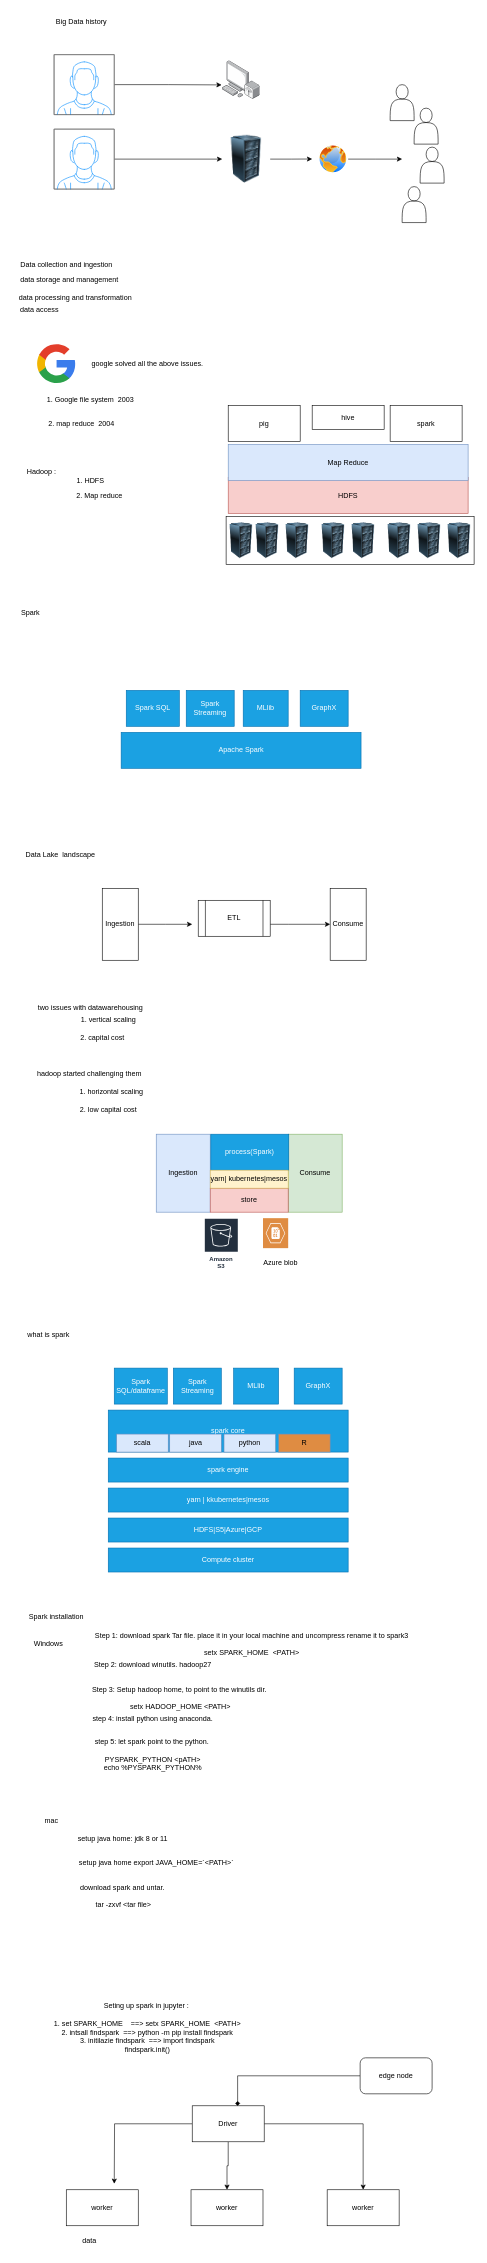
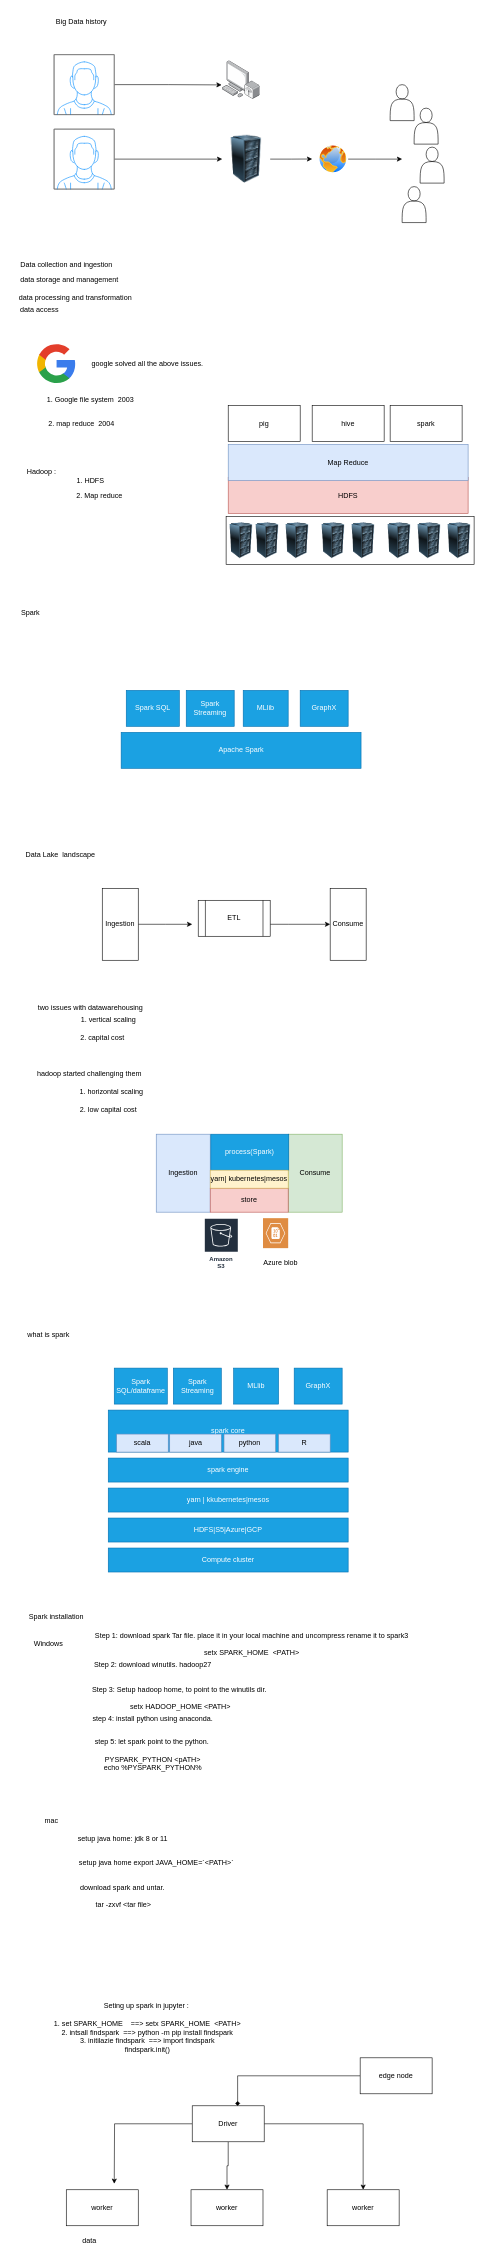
- <mxCell id="39" value="hive" style="rounded=0;whiteSpace=wrap;html=1;" vertex="1" parent="1"><mxGeometry x="520" y="675" width="120" height="40" as="geometry" /></mxCell>
+ <mxCell id="39" value="hive" style="rounded=0;whiteSpace=wrap;html=1;" vertex="1" parent="1"><mxGeometry x="520" y="675" width="120" height="60" as="geometry" /></mxCell>
- <mxCell id="76" value="R" style="rounded=0;whiteSpace=wrap;html=1;fillColor=#df8c42;strokeColor=#6c8ebf;" vertex="1" parent="1"><mxGeometry x="464" y="2390" width="86" height="30" as="geometry" /></mxCell>
+ <mxCell id="76" value="R" style="rounded=0;whiteSpace=wrap;html=1;fillColor=#dae8fc;strokeColor=#6c8ebf;" vertex="1" parent="1"><mxGeometry x="464" y="2390" width="86" height="30" as="geometry" /></mxCell>
- <mxCell id="102" value="edge node" style="whiteSpace=wrap;html=1;rounded=1;" vertex="1" parent="1"><mxGeometry x="600" y="3430" width="120" height="60" as="geometry" /></mxCell>
+ <mxCell id="102" value="edge node" style="rounded=0;whiteSpace=wrap;html=1;" vertex="1" parent="1"><mxGeometry x="600" y="3430" width="120" height="60" as="geometry" /></mxCell>
